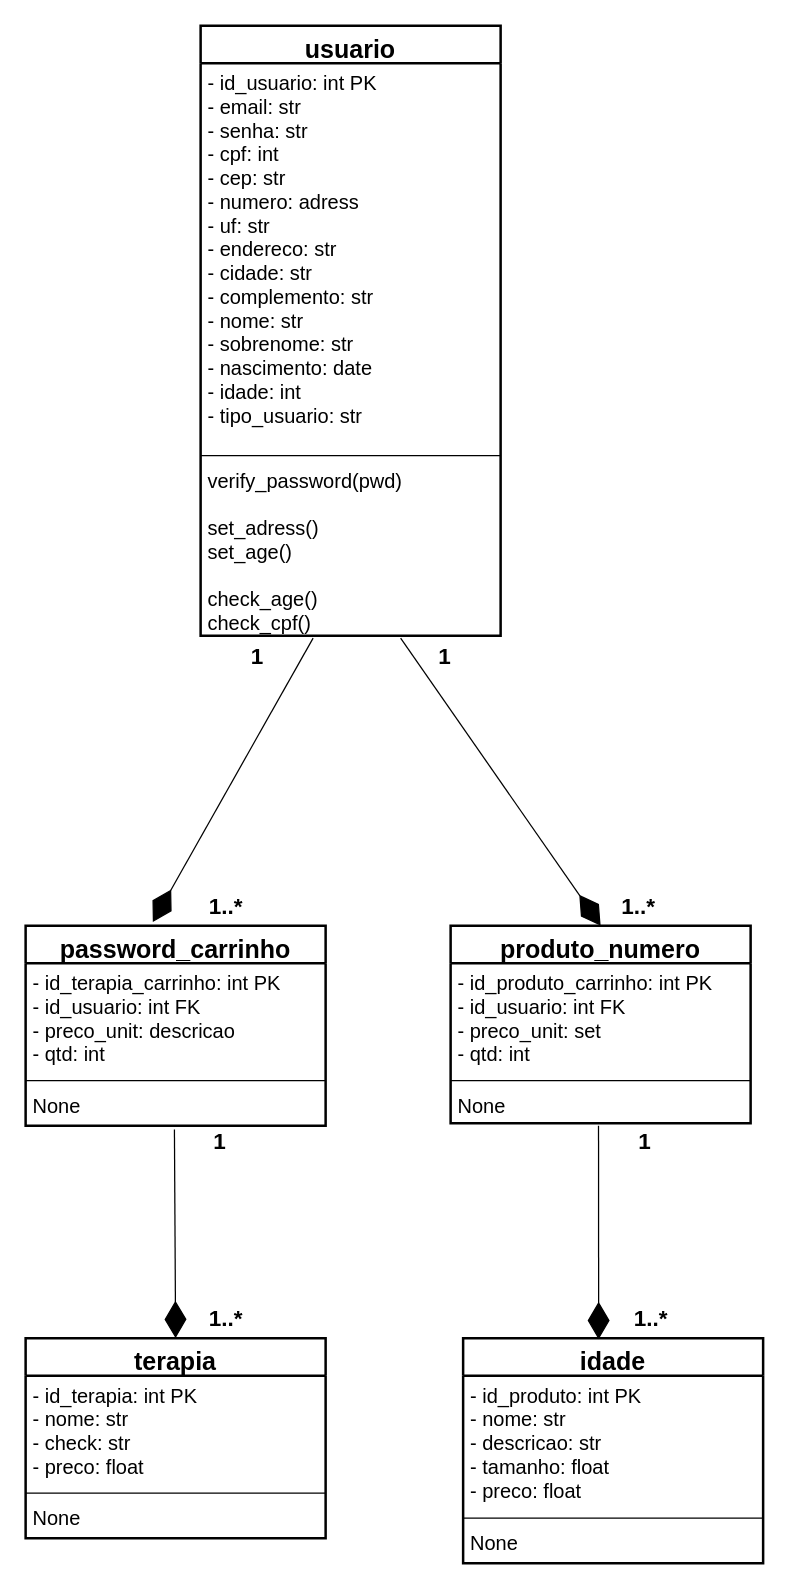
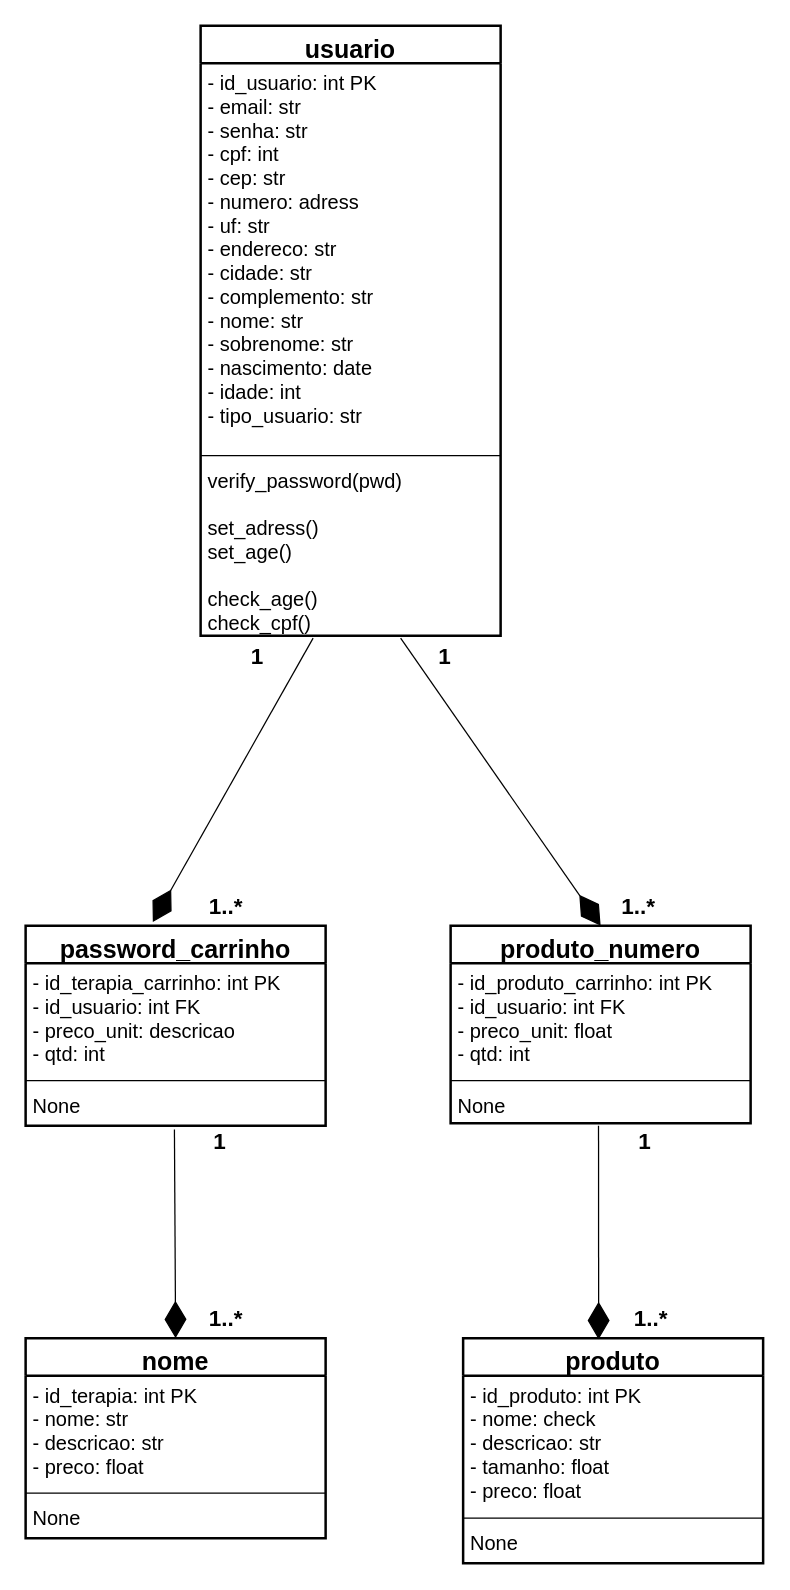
- <mxCell id="20" value="- id_produto_carrinho: int PK&#10;- id_usuario: int FK&#10;- preco_unit: set&#10;- qtd: int" style="text;strokeColor=none;fillColor=none;align=left;verticalAlign=top;spacingLeft=4;spacingRight=4;overflow=hidden;rotatable=0;points=[[0,0.5],[1,0.5]];portConstraint=eastwest;fontSize=16;" parent="19" vertex="1"><mxGeometry y="30" width="240" height="90" as="geometry" /></mxCell>
+ <mxCell id="20" value="- id_produto_carrinho: int PK&#10;- id_usuario: int FK&#10;- preco_unit: float&#10;- qtd: int" style="text;strokeColor=none;fillColor=none;align=left;verticalAlign=top;spacingLeft=4;spacingRight=4;overflow=hidden;rotatable=0;points=[[0,0.5],[1,0.5]];portConstraint=eastwest;fontSize=16;" parent="19" vertex="1"><mxGeometry y="30" width="240" height="90" as="geometry" /></mxCell>
- <mxCell id="11" value="terapia" style="swimlane;fontStyle=1;align=center;verticalAlign=top;childLayout=stackLayout;horizontal=1;startSize=30;horizontalStack=0;resizeParent=1;resizeParentMax=0;resizeLast=0;collapsible=1;marginBottom=0;strokeWidth=2;fontSize=20;" parent="1" vertex="1"><mxGeometry x="20" y="1070" width="240" height="160" as="geometry" /></mxCell>
+ <mxCell id="11" value="nome" style="swimlane;fontStyle=1;align=center;verticalAlign=top;childLayout=stackLayout;horizontal=1;startSize=30;horizontalStack=0;resizeParent=1;resizeParentMax=0;resizeLast=0;collapsible=1;marginBottom=0;strokeWidth=2;fontSize=20;" parent="1" vertex="1"><mxGeometry x="20" y="1070" width="240" height="160" as="geometry" /></mxCell>
- <mxCell id="6" value="idade" style="swimlane;fontStyle=1;align=center;verticalAlign=top;childLayout=stackLayout;horizontal=1;startSize=30;horizontalStack=0;resizeParent=1;resizeParentMax=0;resizeLast=0;collapsible=1;marginBottom=0;strokeWidth=2;fontSize=20;" parent="1" vertex="1"><mxGeometry x="370" y="1070" width="240" height="180" as="geometry" /></mxCell>
+ <mxCell id="6" value="produto" style="swimlane;fontStyle=1;align=center;verticalAlign=top;childLayout=stackLayout;horizontal=1;startSize=30;horizontalStack=0;resizeParent=1;resizeParentMax=0;resizeLast=0;collapsible=1;marginBottom=0;strokeWidth=2;fontSize=20;" parent="1" vertex="1"><mxGeometry x="370" y="1070" width="240" height="180" as="geometry" /></mxCell>
- <mxCell id="12" value="- id_terapia: int PK&#10;- nome: str&#10;- check: str&#10;- preco: float&#10;" style="text;strokeColor=none;fillColor=none;align=left;verticalAlign=top;spacingLeft=4;spacingRight=4;overflow=hidden;rotatable=0;points=[[0,0.5],[1,0.5]];portConstraint=eastwest;fontSize=16;" parent="11" vertex="1"><mxGeometry y="30" width="240" height="90" as="geometry" /></mxCell>
+ <mxCell id="12" value="- id_terapia: int PK&#10;- nome: str&#10;- descricao: str&#10;- preco: float&#10;" style="text;strokeColor=none;fillColor=none;align=left;verticalAlign=top;spacingLeft=4;spacingRight=4;overflow=hidden;rotatable=0;points=[[0,0.5],[1,0.5]];portConstraint=eastwest;fontSize=16;" parent="11" vertex="1"><mxGeometry y="30" width="240" height="90" as="geometry" /></mxCell>
- <mxCell id="7" value="- id_produto: int PK&#10;- nome: str&#10;- descricao: str&#10;- tamanho: float&#10;- preco: float" style="text;strokeColor=none;fillColor=none;align=left;verticalAlign=top;spacingLeft=4;spacingRight=4;overflow=hidden;rotatable=0;points=[[0,0.5],[1,0.5]];portConstraint=eastwest;fontSize=16;" parent="6" vertex="1"><mxGeometry y="30" width="240" height="110" as="geometry" /></mxCell>
+ <mxCell id="7" value="- id_produto: int PK&#10;- nome: check&#10;- descricao: str&#10;- tamanho: float&#10;- preco: float" style="text;strokeColor=none;fillColor=none;align=left;verticalAlign=top;spacingLeft=4;spacingRight=4;overflow=hidden;rotatable=0;points=[[0,0.5],[1,0.5]];portConstraint=eastwest;fontSize=16;" parent="6" vertex="1"><mxGeometry y="30" width="240" height="110" as="geometry" /></mxCell>
